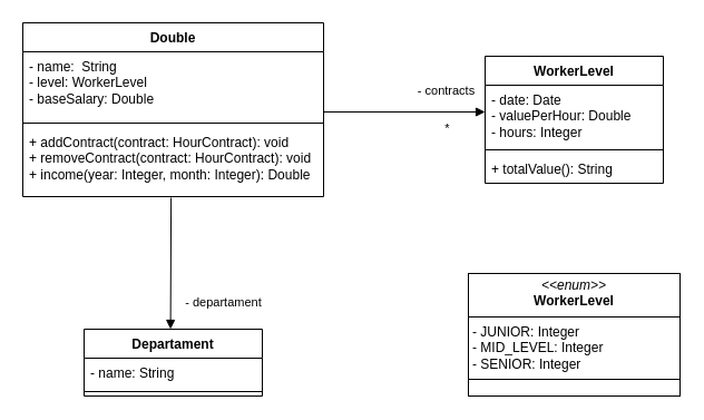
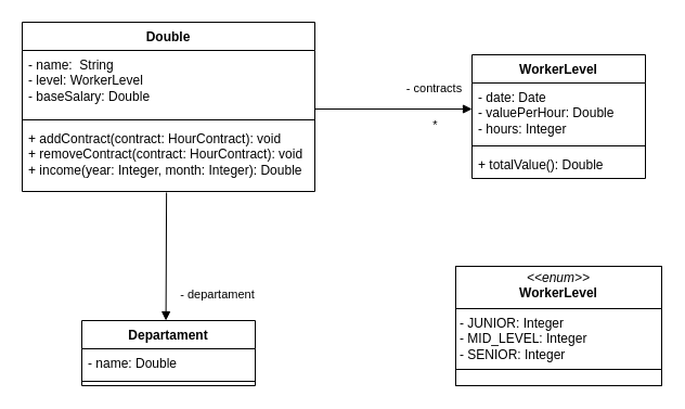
- <mxCell id="12" value="+ totalValue(): String" style="text;strokeColor=none;fillColor=none;align=left;verticalAlign=top;spacingLeft=4;spacingRight=4;overflow=hidden;rotatable=0;points=[[0,0.5],[1,0.5]];portConstraint=eastwest;whiteSpace=wrap;html=1;" vertex="1" parent="9"><mxGeometry y="88" width="160" height="26" as="geometry" /></mxCell>
+ <mxCell id="12" value="+ totalValue(): Double" style="text;strokeColor=none;fillColor=none;align=left;verticalAlign=top;spacingLeft=4;spacingRight=4;overflow=hidden;rotatable=0;points=[[0,0.5],[1,0.5]];portConstraint=eastwest;whiteSpace=wrap;html=1;" vertex="1" parent="9"><mxGeometry y="88" width="160" height="26" as="geometry" /></mxCell>
- <mxCell id="7" value="- name: String" style="text;strokeColor=none;fillColor=none;align=left;verticalAlign=top;spacingLeft=4;spacingRight=4;overflow=hidden;rotatable=0;points=[[0,0.5],[1,0.5]];portConstraint=eastwest;whiteSpace=wrap;html=1;" vertex="1" parent="6"><mxGeometry y="26" width="160" height="26" as="geometry" /></mxCell>
+ <mxCell id="7" value="- name: Double" style="text;strokeColor=none;fillColor=none;align=left;verticalAlign=top;spacingLeft=4;spacingRight=4;overflow=hidden;rotatable=0;points=[[0,0.5],[1,0.5]];portConstraint=eastwest;whiteSpace=wrap;html=1;" vertex="1" parent="6"><mxGeometry y="26" width="160" height="26" as="geometry" /></mxCell>
